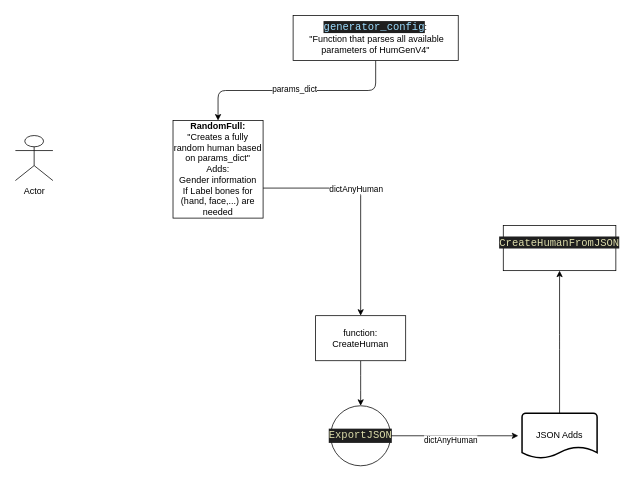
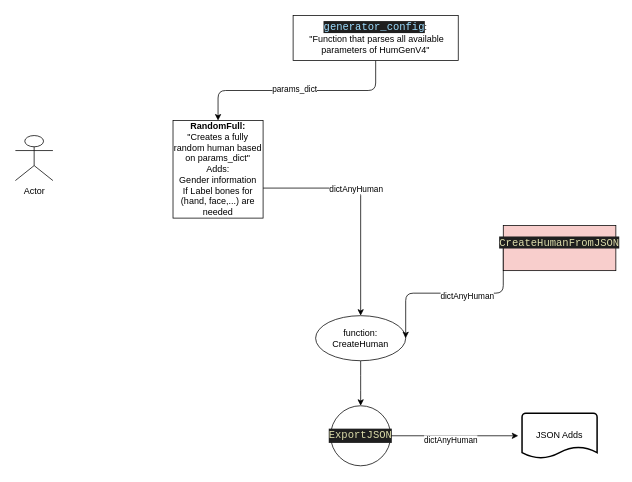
- <mxCell id="15" value="&#10;&lt;span style=&quot;color: rgb(220, 220, 170); font-family: Consolas, &amp;quot;Courier New&amp;quot;, monospace; font-size: 14px; font-style: normal; font-variant-ligatures: normal; font-variant-caps: normal; font-weight: 400; letter-spacing: normal; orphans: 2; text-align: left; text-indent: 0px; text-transform: none; widows: 2; word-spacing: 0px; -webkit-text-stroke-width: 0px; background-color: rgb(31, 31, 31); text-decoration-thickness: initial; text-decoration-style: initial; text-decoration-color: initial; float: none; display: inline !important;&quot;&gt;CreateHumanFromJSON&lt;/span&gt;&#10;&#10;" style="rounded=0;whiteSpace=wrap;html=1;" parent="1" vertex="1"><mxGeometry x="670" y="300" width="150" height="60" as="geometry" /></mxCell>
+ <mxCell id="15" value="&#10;&lt;span style=&quot;color: rgb(220, 220, 170); font-family: Consolas, &amp;quot;Courier New&amp;quot;, monospace; font-size: 14px; font-style: normal; font-variant-ligatures: normal; font-variant-caps: normal; font-weight: 400; letter-spacing: normal; orphans: 2; text-align: left; text-indent: 0px; text-transform: none; widows: 2; word-spacing: 0px; -webkit-text-stroke-width: 0px; background-color: rgb(31, 31, 31); text-decoration-thickness: initial; text-decoration-style: initial; text-decoration-color: initial; float: none; display: inline !important;&quot;&gt;CreateHumanFromJSON&lt;/span&gt;&#10;&#10;" style="rounded=0;whiteSpace=wrap;html=1;fillColor=#f8cecc;" parent="1" vertex="1"><mxGeometry x="670" y="300" width="150" height="60" as="geometry" /></mxCell>
+ <mxCell id="13" style="edgeStyle=elbowEdgeStyle;elbow=vertical;html=1;entryX=1;entryY=0.5;entryDx=0;entryDy=0;exitX=0;exitY=0.5;exitDx=0;exitDy=0;" parent="1" source="15" target="3" edge="1"><mxGeometry relative="1" as="geometry" /></mxCell>
+ <mxCell id="14" value="dictAnyHuman" style="edgeLabel;html=1;align=center;verticalAlign=middle;resizable=0;points=[];" parent="13" vertex="1" connectable="0"><mxGeometry x="-0.126" y="3" relative="1" as="geometry"><mxPoint as="offset" /></mxGeometry></mxCell>
- <mxCell id="3" value="function: CreateHuman" style="rounded=0;whiteSpace=wrap;html=1;" parent="1" vertex="1"><mxGeometry x="420" y="420" width="120" height="60" as="geometry" /></mxCell>
+ <mxCell id="3" value="function: CreateHuman" style="ellipse;whiteSpace=wrap;html=1;" parent="1" vertex="1"><mxGeometry x="420" y="420" width="120" height="60" as="geometry" /></mxCell>
- <mxCell id="11" style="edgeStyle=elbowEdgeStyle;elbow=vertical;html=1;entryX=0.5;entryY=1;entryDx=0;entryDy=0;" parent="1" source="12" target="15" edge="1"><mxGeometry relative="1" as="geometry" /></mxCell>
